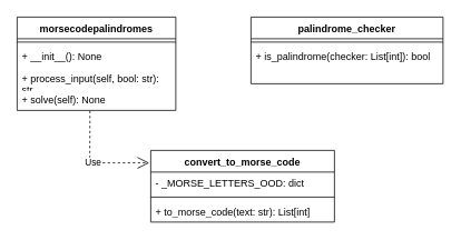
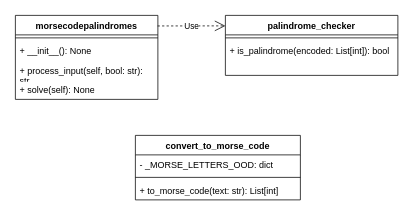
+ <mxCell id="15" value="Use" style="endArrow=open;endSize=12;dashed=1;html=1;rounded=0;exitX=0.998;exitY=0.126;exitDx=0;exitDy=0;exitPerimeter=0;entryX=0;entryY=0.175;entryDx=0;entryDy=0;entryPerimeter=0;" edge="1" parent="1" source="2" target="7"><mxGeometry width="160" relative="1" as="geometry"><mxPoint x="270" y="130" as="sourcePoint" /><mxPoint x="430" y="130" as="targetPoint" /></mxGeometry></mxCell>
- <mxCell id="9" value="+ is_palindrome(checker: List[int]): bool" style="text;strokeColor=none;fillColor=none;align=left;verticalAlign=top;spacingLeft=4;spacingRight=4;overflow=hidden;rotatable=0;points=[[0,0.5],[1,0.5]];portConstraint=eastwest;whiteSpace=wrap;html=1;" vertex="1" parent="7"><mxGeometry y="34" width="230" height="46" as="geometry" /></mxCell>
+ <mxCell id="9" value="+ is_palindrome(encoded: List[int]): bool" style="text;strokeColor=none;fillColor=none;align=left;verticalAlign=top;spacingLeft=4;spacingRight=4;overflow=hidden;rotatable=0;points=[[0,0.5],[1,0.5]];portConstraint=eastwest;whiteSpace=wrap;html=1;" vertex="1" parent="7"><mxGeometry y="34" width="230" height="46" as="geometry" /></mxCell>
- <mxCell id="14" value="Use" style="endArrow=open;endSize=12;dashed=1;html=1;rounded=0;entryX=-0.008;entryY=0.174;entryDx=0;entryDy=0;entryPerimeter=0;exitX=0.459;exitY=1.016;exitDx=0;exitDy=0;exitPerimeter=0;" edge="1" parent="1" source="6" target="10"><mxGeometry width="160" relative="1" as="geometry"><mxPoint x="111" y="137" as="sourcePoint" /><mxPoint x="150" y="300" as="targetPoint" /><Array as="points"><mxPoint x="107" y="195" /></Array></mxGeometry></mxCell>
